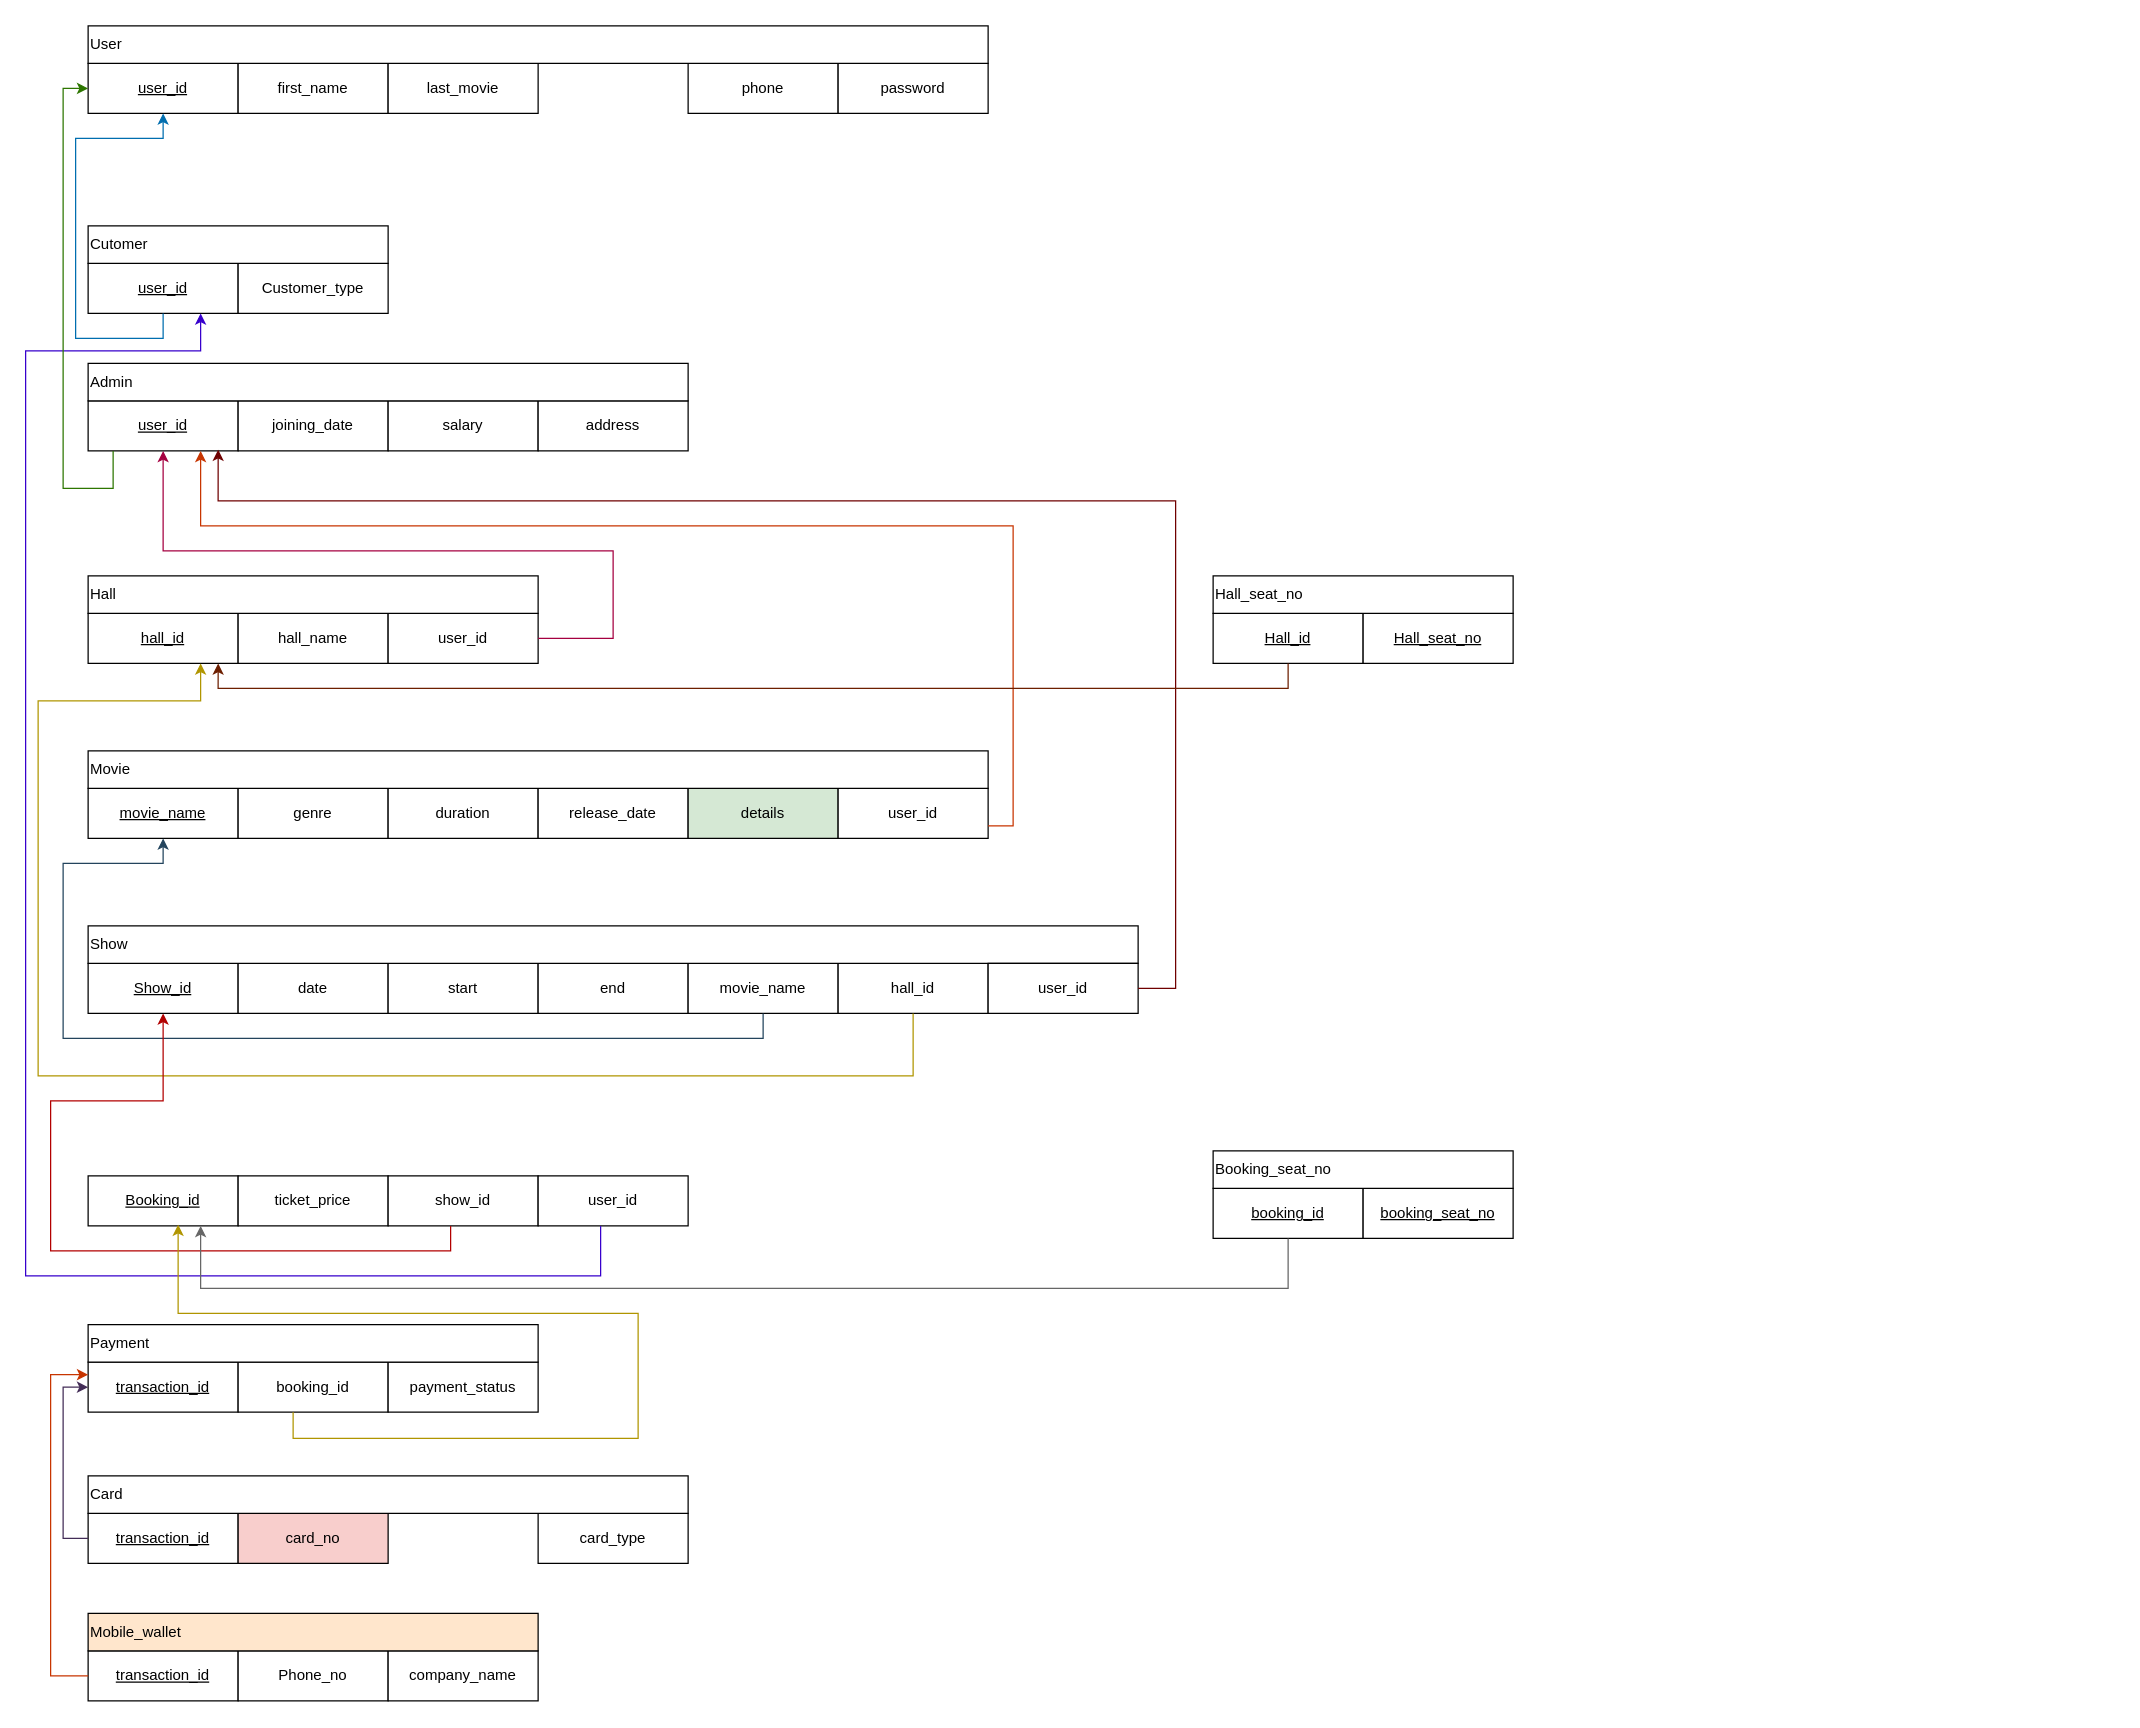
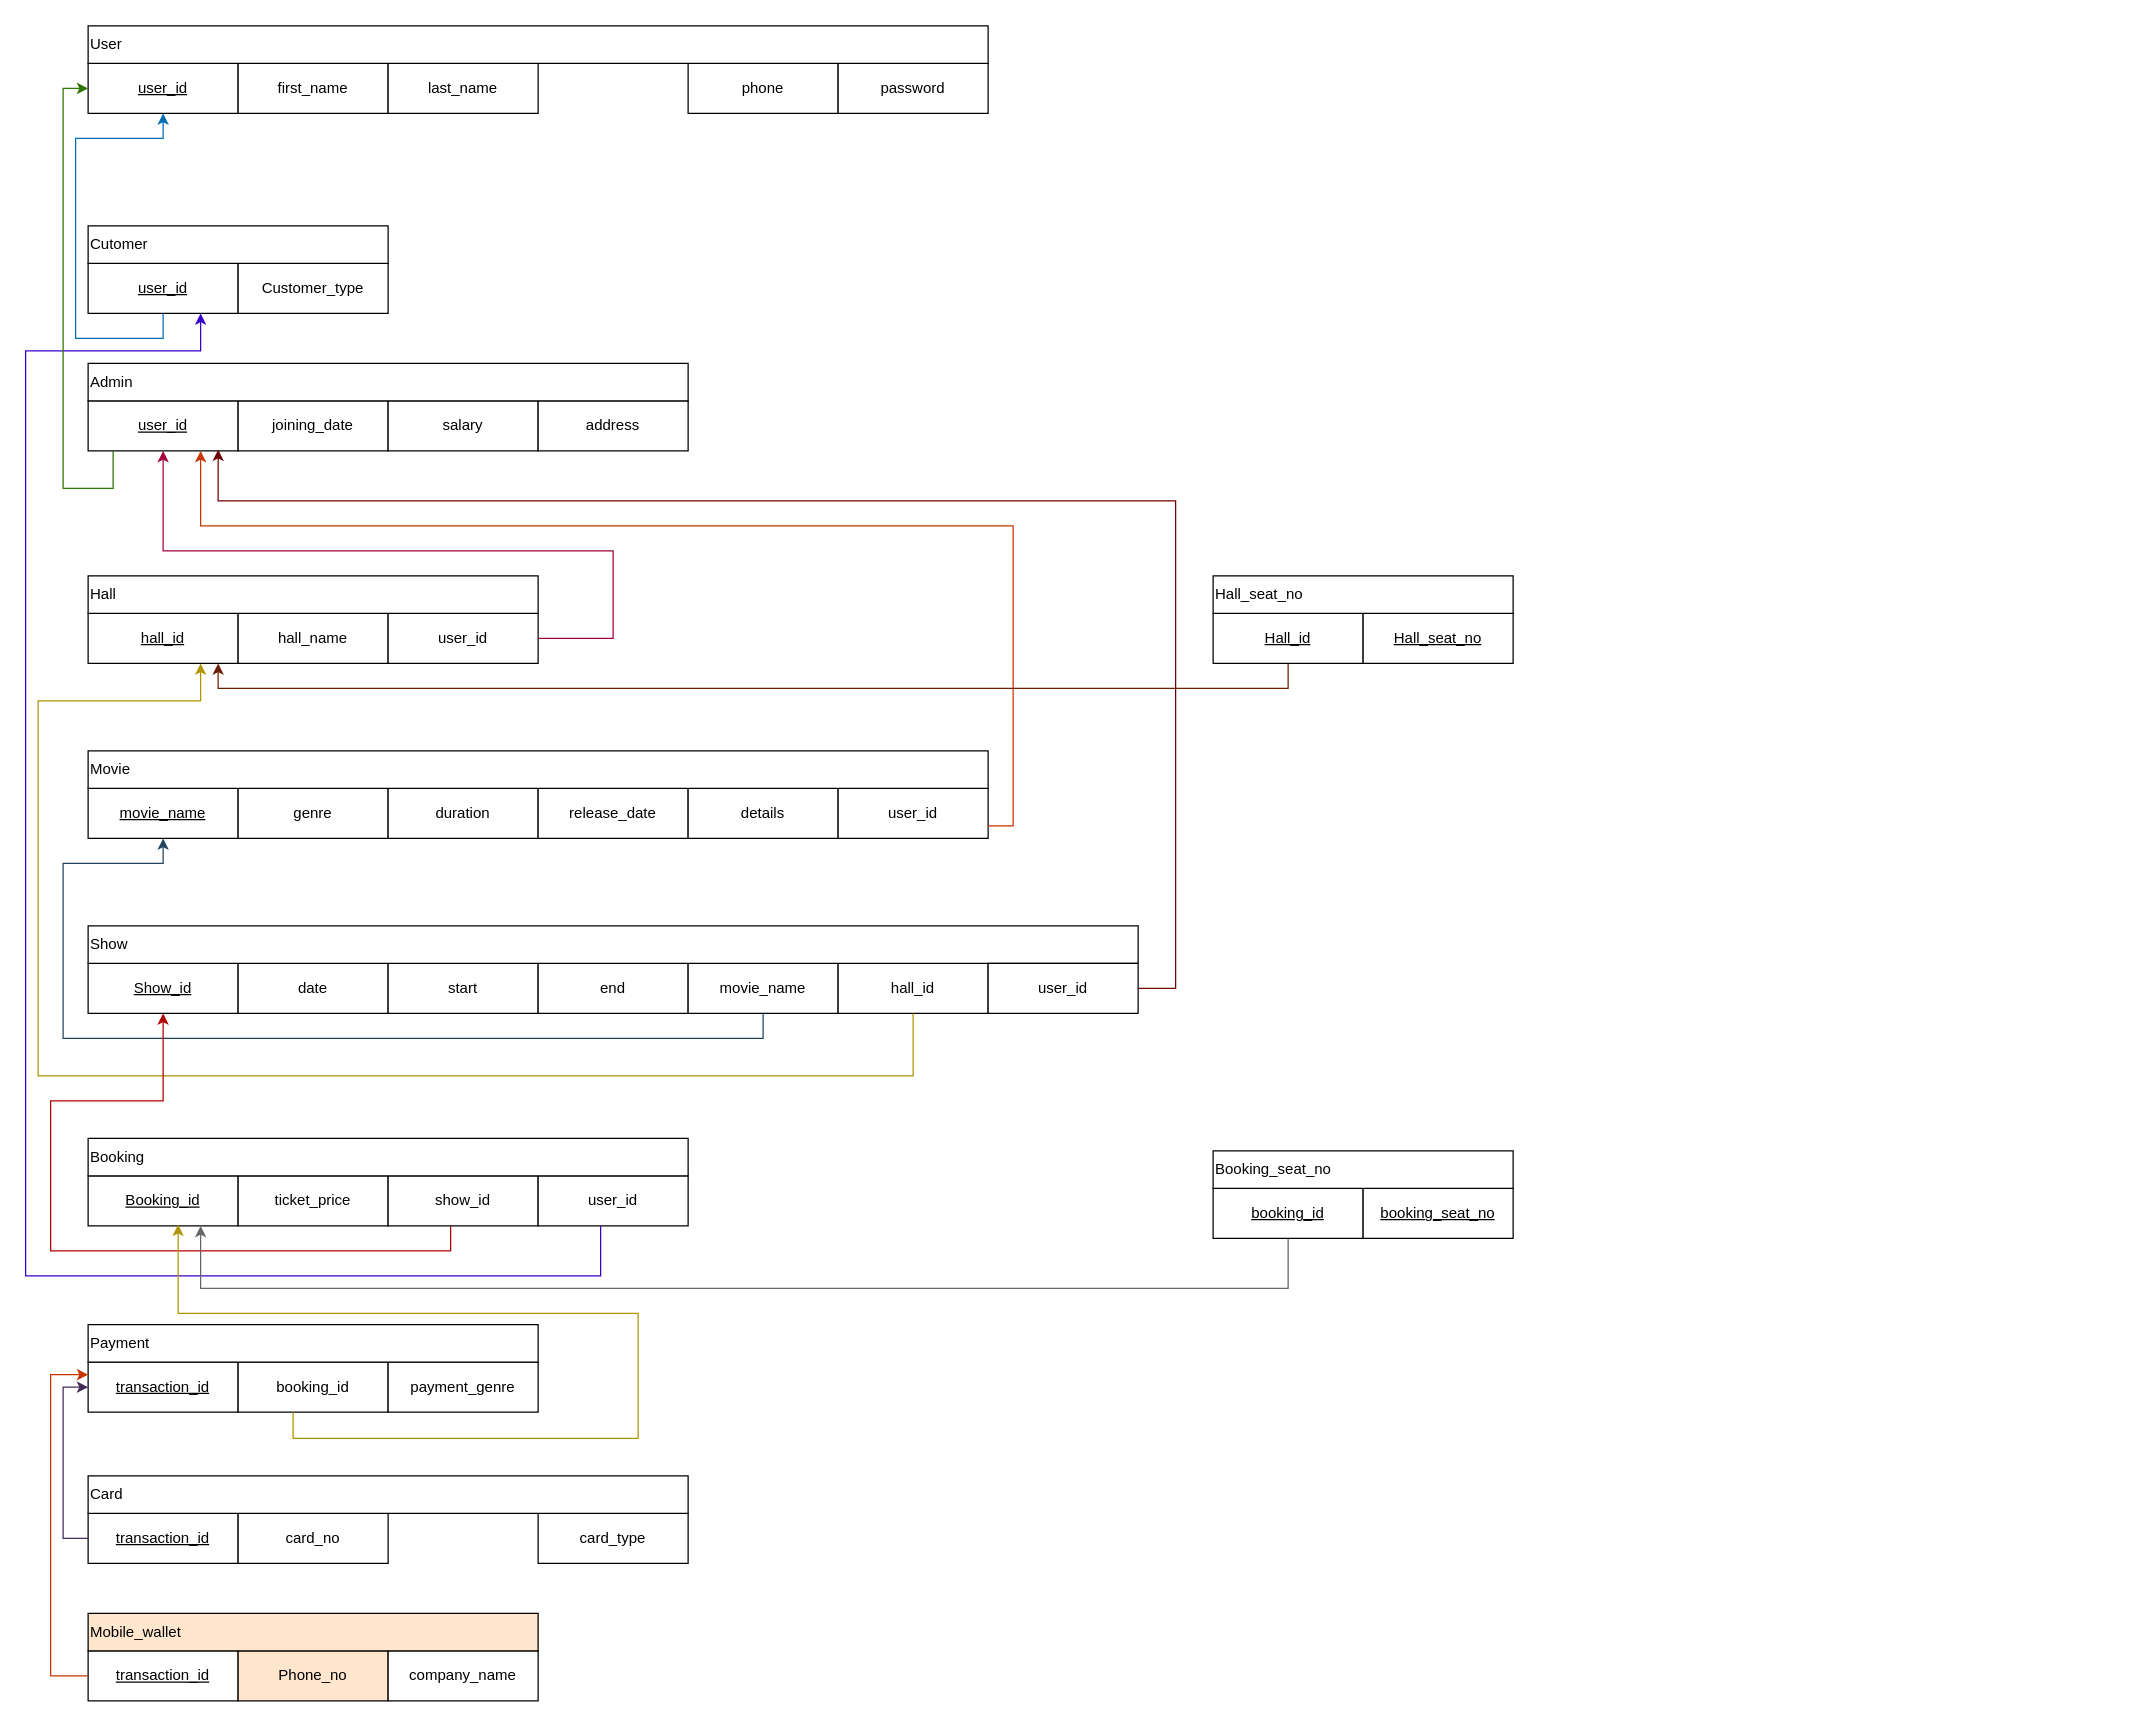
- <mxCell id="7" value="last_movie" style="rounded=0;whiteSpace=wrap;html=1;" vertex="1" parent="4"><mxGeometry x="240" width="120" height="40" as="geometry" /></mxCell>
+ <mxCell id="7" value="last_name" style="rounded=0;whiteSpace=wrap;html=1;" vertex="1" parent="4"><mxGeometry x="240" width="120" height="40" as="geometry" /></mxCell>
- <mxCell id="20" value="details" style="rounded=0;whiteSpace=wrap;html=1;fillColor=#d5e8d4;" vertex="1" parent="18"><mxGeometry x="120" width="120" height="40" as="geometry" /></mxCell>
+ <mxCell id="20" value="details" style="rounded=0;whiteSpace=wrap;html=1;" vertex="1" parent="18"><mxGeometry x="120" width="120" height="40" as="geometry" /></mxCell>
+ <mxCell id="69" value="Booking" style="rounded=0;whiteSpace=wrap;html=1;align=left;" vertex="1" parent="61"><mxGeometry width="480" height="30" as="geometry" /></mxCell>
- <mxCell id="77" value="payment_status" style="rounded=0;whiteSpace=wrap;html=1;" vertex="1" parent="74"><mxGeometry x="240" width="120" height="40" as="geometry" /></mxCell>
+ <mxCell id="77" value="payment_genre" style="rounded=0;whiteSpace=wrap;html=1;" vertex="1" parent="74"><mxGeometry x="240" width="120" height="40" as="geometry" /></mxCell>
- <mxCell id="84" value="card_no" style="rounded=0;whiteSpace=wrap;html=1;fillColor=#f8cecc;" vertex="1" parent="82"><mxGeometry x="120" width="120" height="40" as="geometry" /></mxCell>
+ <mxCell id="84" value="card_no" style="rounded=0;whiteSpace=wrap;html=1;" vertex="1" parent="82"><mxGeometry x="120" width="120" height="40" as="geometry" /></mxCell>
- <mxCell id="92" value="Phone_no" style="rounded=0;whiteSpace=wrap;html=1;" vertex="1" parent="90"><mxGeometry x="120" width="120" height="40" as="geometry" /></mxCell>
+ <mxCell id="92" value="Phone_no" style="rounded=0;whiteSpace=wrap;html=1;fillColor=#ffe6cc;" vertex="1" parent="90"><mxGeometry x="120" width="120" height="40" as="geometry" /></mxCell>
